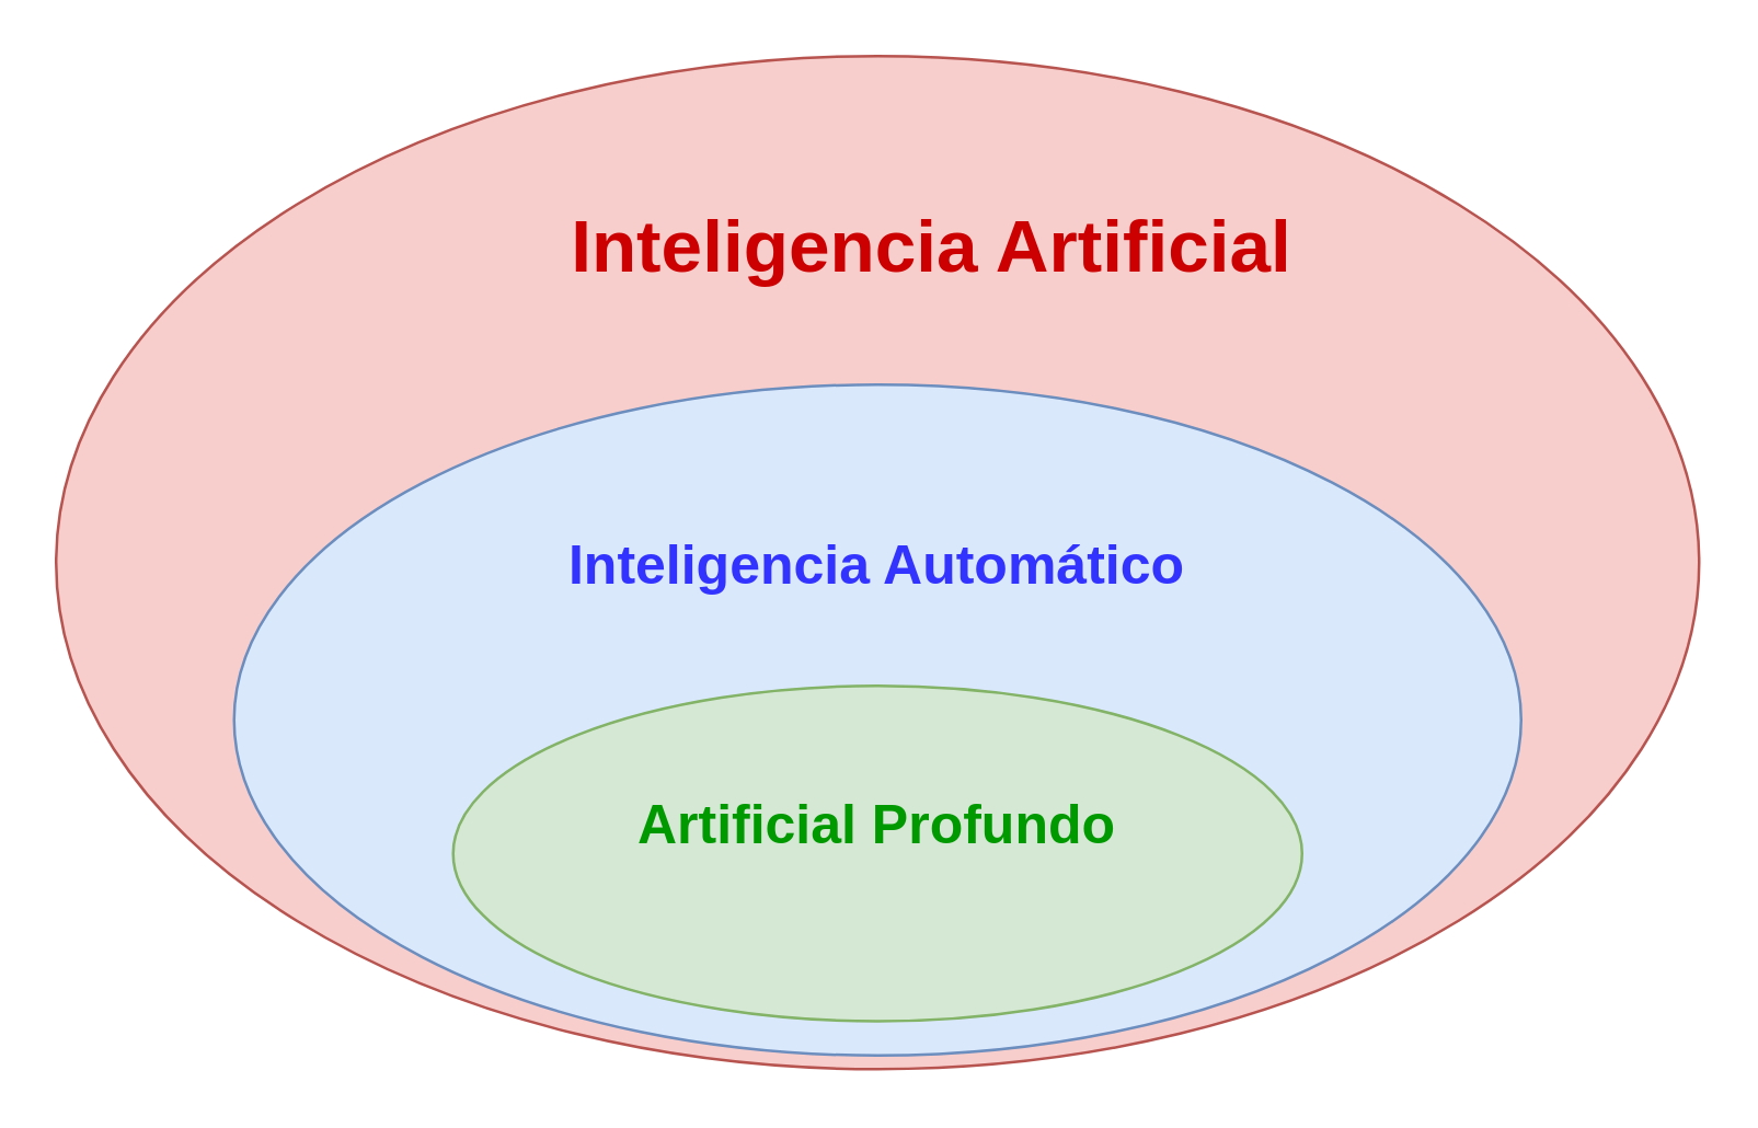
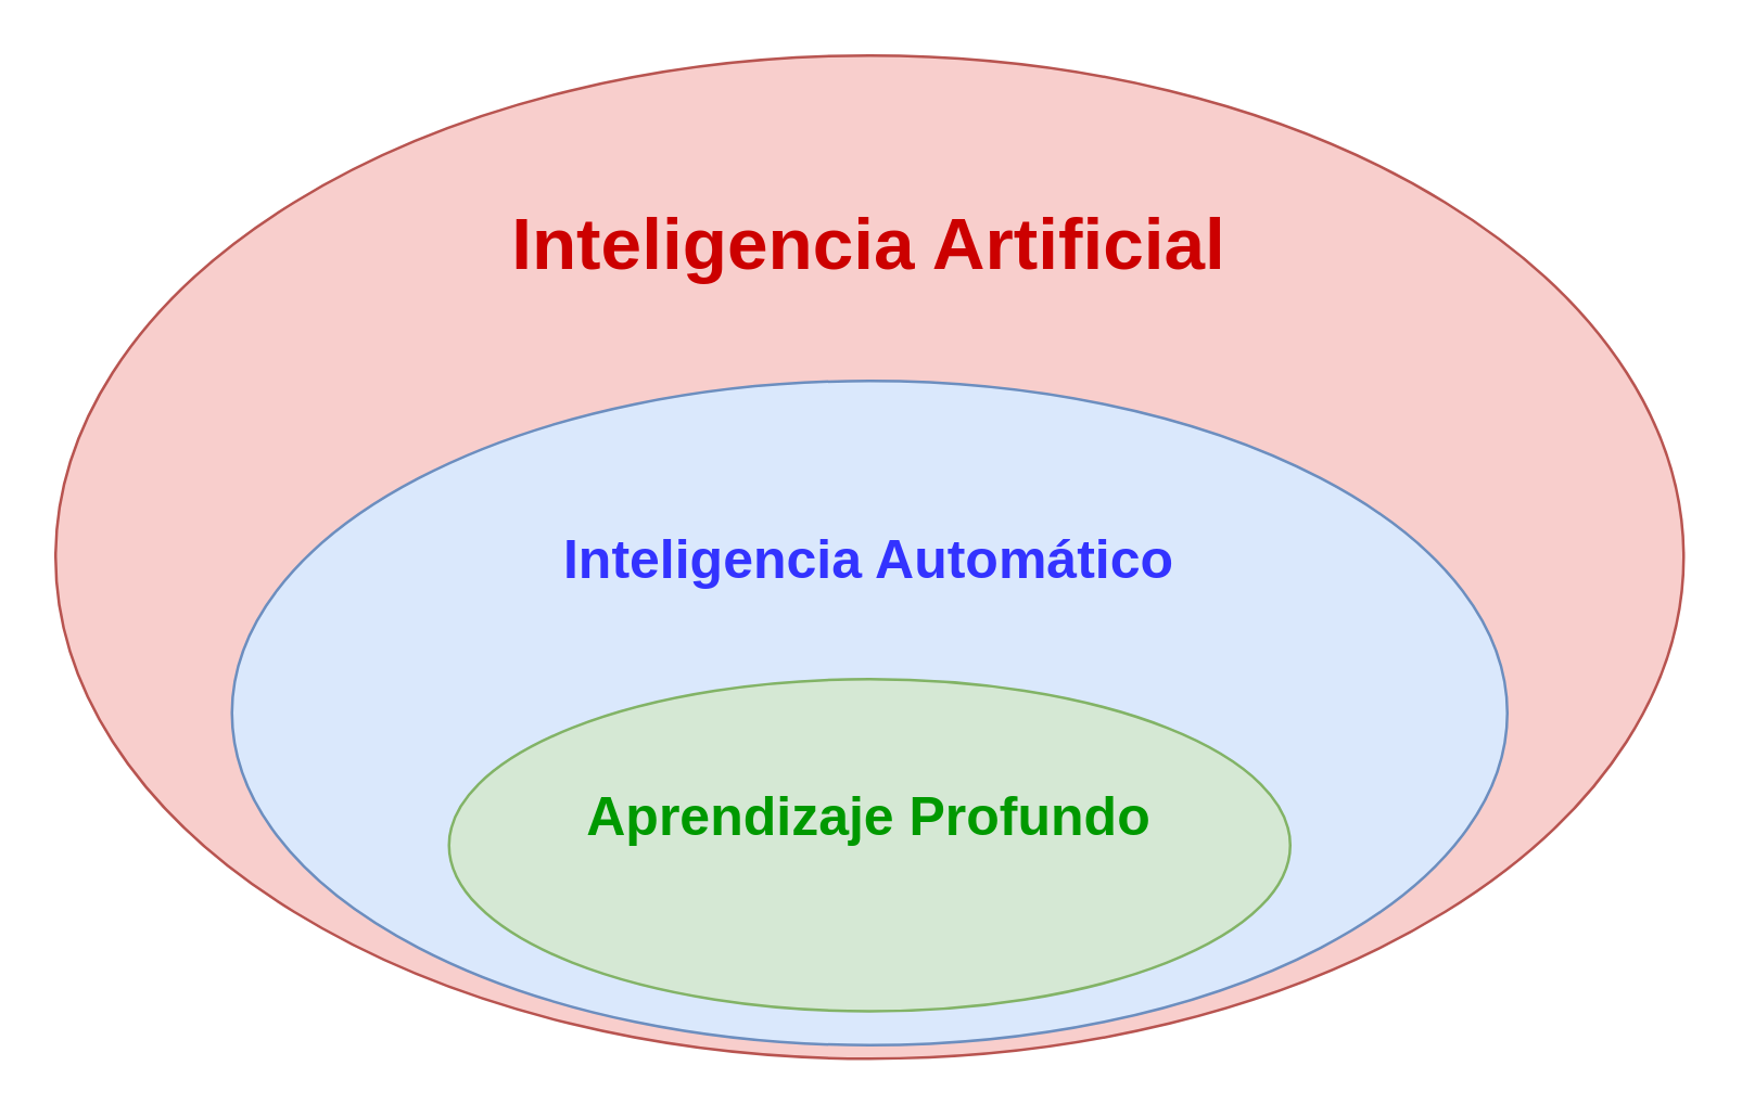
- <mxCell id="5" value="Inteligencia Artificial" style="text;html=1;strokeColor=none;fillColor=none;align=center;verticalAlign=middle;whiteSpace=wrap;rounded=0;fontStyle=1;fontSize=27;fontColor=#CC0000;" vertex="1" parent="1"><mxGeometry x="130" y="80" width="420" height="20" as="geometry" /></mxCell>
+ <mxCell id="5" value="Inteligencia Artificial" style="text;html=1;strokeColor=none;fillColor=none;align=center;verticalAlign=middle;whiteSpace=wrap;rounded=0;fontStyle=1;fontSize=27;fontColor=#CC0000;" vertex="1" parent="1"><mxGeometry x="110" y="80" width="420" height="20" as="geometry" /></mxCell>
- <mxCell id="7" value="Artificial Profundo" style="text;html=1;strokeColor=none;fillColor=none;align=center;verticalAlign=middle;whiteSpace=wrap;rounded=0;fontStyle=1;fontSize=20;fontColor=#009900;" vertex="1" parent="1"><mxGeometry x="110" y="290" width="420" height="20" as="geometry" /></mxCell>
+ <mxCell id="7" value="Aprendizaje Profundo" style="text;html=1;strokeColor=none;fillColor=none;align=center;verticalAlign=middle;whiteSpace=wrap;rounded=0;fontStyle=1;fontSize=20;fontColor=#009900;" vertex="1" parent="1"><mxGeometry x="110" y="290" width="420" height="20" as="geometry" /></mxCell>
